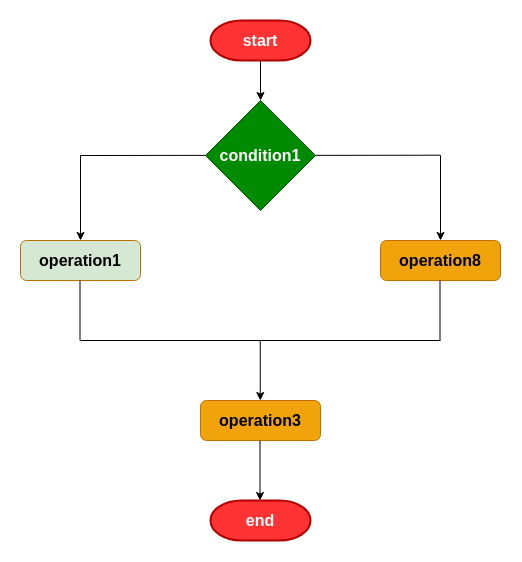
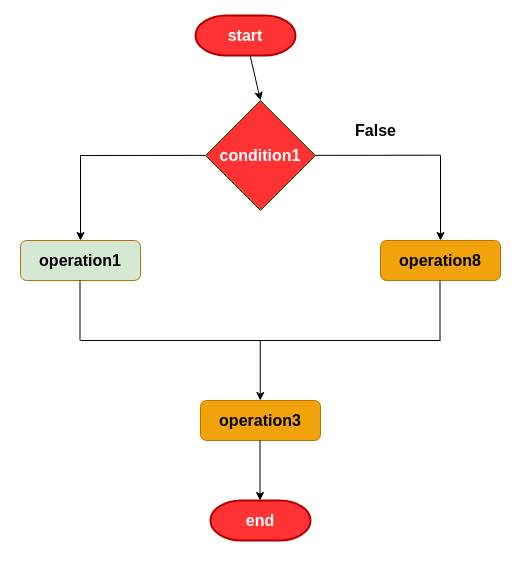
- <mxCell id="3" value="start" style="strokeWidth=2;html=1;shape=mxgraph.flowchart.terminator;whiteSpace=wrap;fillColor=#FF3333;fontColor=#ffffff;strokeColor=#B20000;fontStyle=1;fontSize=16;" parent="1" vertex="1"><mxGeometry x="210" y="20" width="100" height="40" as="geometry" /></mxCell>
+ <mxCell id="3" value="start" style="strokeWidth=2;html=1;shape=mxgraph.flowchart.terminator;whiteSpace=wrap;fillColor=#FF3333;fontColor=#ffffff;strokeColor=#B20000;fontStyle=1;fontSize=16;" parent="1" vertex="1"><mxGeometry x="195" y="15" width="100" height="40" as="geometry" /></mxCell>
+ <mxCell id="18" value="False" style="text;html=1;resizable=0;autosize=1;align=center;verticalAlign=middle;points=[];fillColor=none;strokeColor=none;rounded=0;fontSize=16;fontStyle=1;fontColor=#000000;" parent="1" vertex="1"><mxGeometry x="345" y="120" width="60" height="20" as="geometry" /></mxCell>
- <mxCell id="4" value="condition1" style="rhombus;whiteSpace=wrap;html=1;fontSize=16;fillColor=#008a00;fontColor=#ffffff;strokeColor=#005700;fontStyle=1" parent="1" vertex="1"><mxGeometry x="205" y="100" width="110" height="110" as="geometry" /></mxCell>
+ <mxCell id="4" value="condition1" style="rhombus;whiteSpace=wrap;html=1;fontSize=16;fillColor=#ff3333;fontColor=#ffffff;strokeColor=#005700;fontStyle=1;" parent="1" vertex="1"><mxGeometry x="205" y="100" width="110" height="110" as="geometry" /></mxCell>
